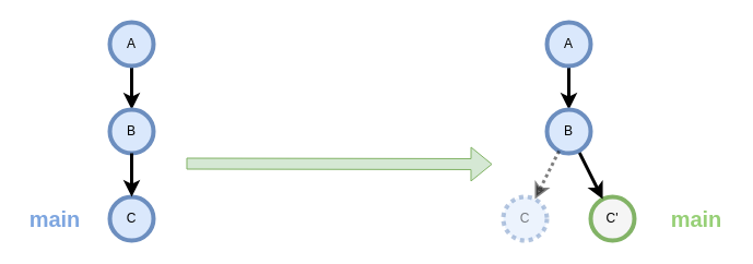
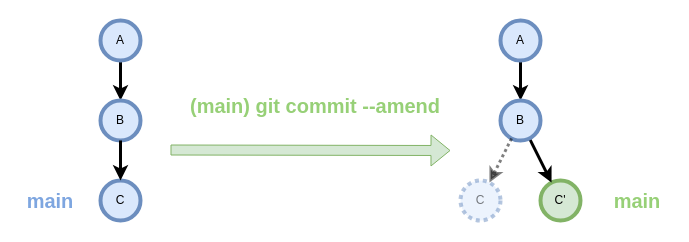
+ <mxCell id="3" value="&lt;font size=&quot;1&quot; color=&quot;#97d077&quot;&gt;&lt;b style=&quot;font-size: 20px;&quot;&gt;(&lt;/b&gt;&lt;/font&gt;&lt;b style=&quot;color: rgb(151, 208, 119); font-size: 20px;&quot;&gt;main&lt;/b&gt;&lt;font size=&quot;1&quot; color=&quot;#97d077&quot;&gt;&lt;b style=&quot;font-size: 20px;&quot;&gt;) git commit --amend&lt;/b&gt;&lt;/font&gt;" style="text;html=1;align=center;verticalAlign=middle;whiteSpace=wrap;rounded=0;" parent="1" vertex="1"><mxGeometry x="180" y="89.5" width="270" height="30" as="geometry" /></mxCell>
- <mxCell id="4" value="C'" style="ellipse;whiteSpace=wrap;html=1;fillColor=#f5f5f5;strokeColor=#82b366;strokeWidth=4;" parent="1" vertex="1"><mxGeometry x="540" y="180" width="40" height="40" as="geometry" /></mxCell>
+ <mxCell id="4" value="C'" style="ellipse;whiteSpace=wrap;html=1;fillColor=#d5e8d4;strokeColor=#82b366;strokeWidth=4;" parent="1" vertex="1"><mxGeometry x="540" y="180" width="40" height="40" as="geometry" /></mxCell>
